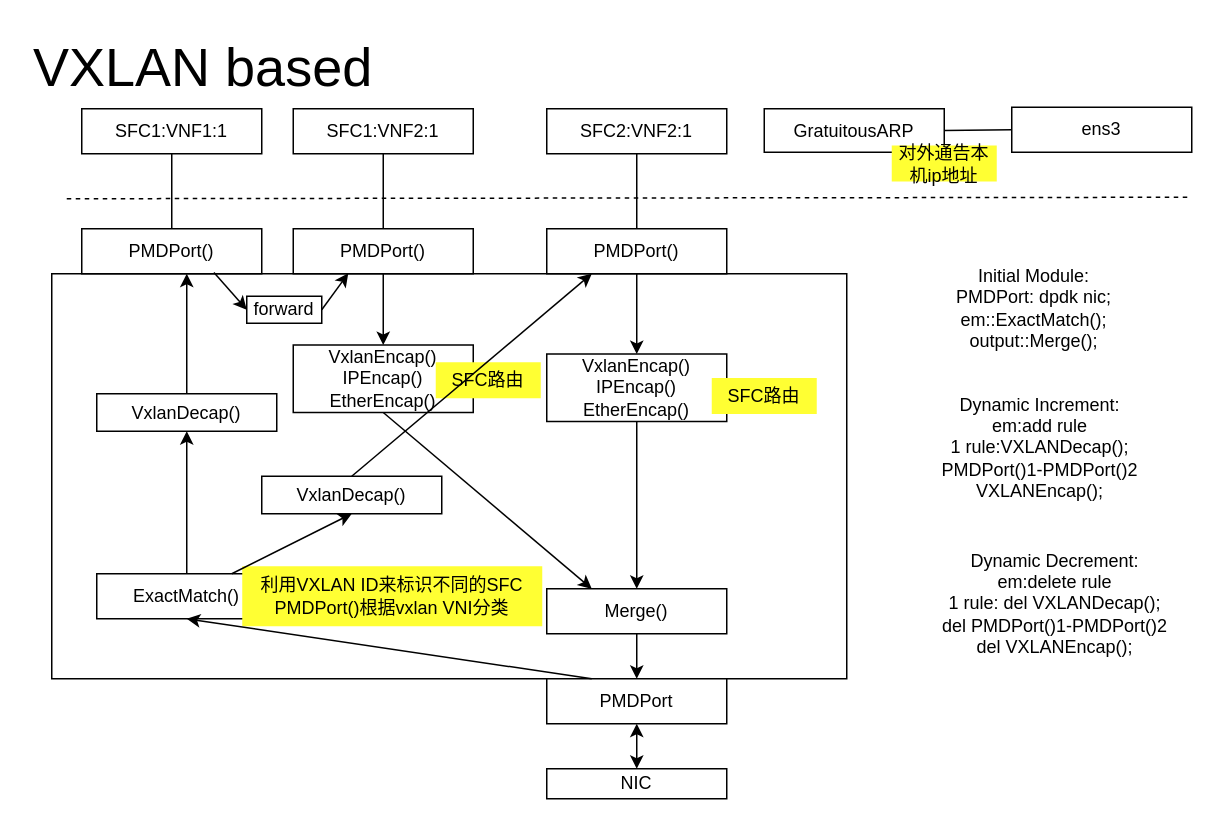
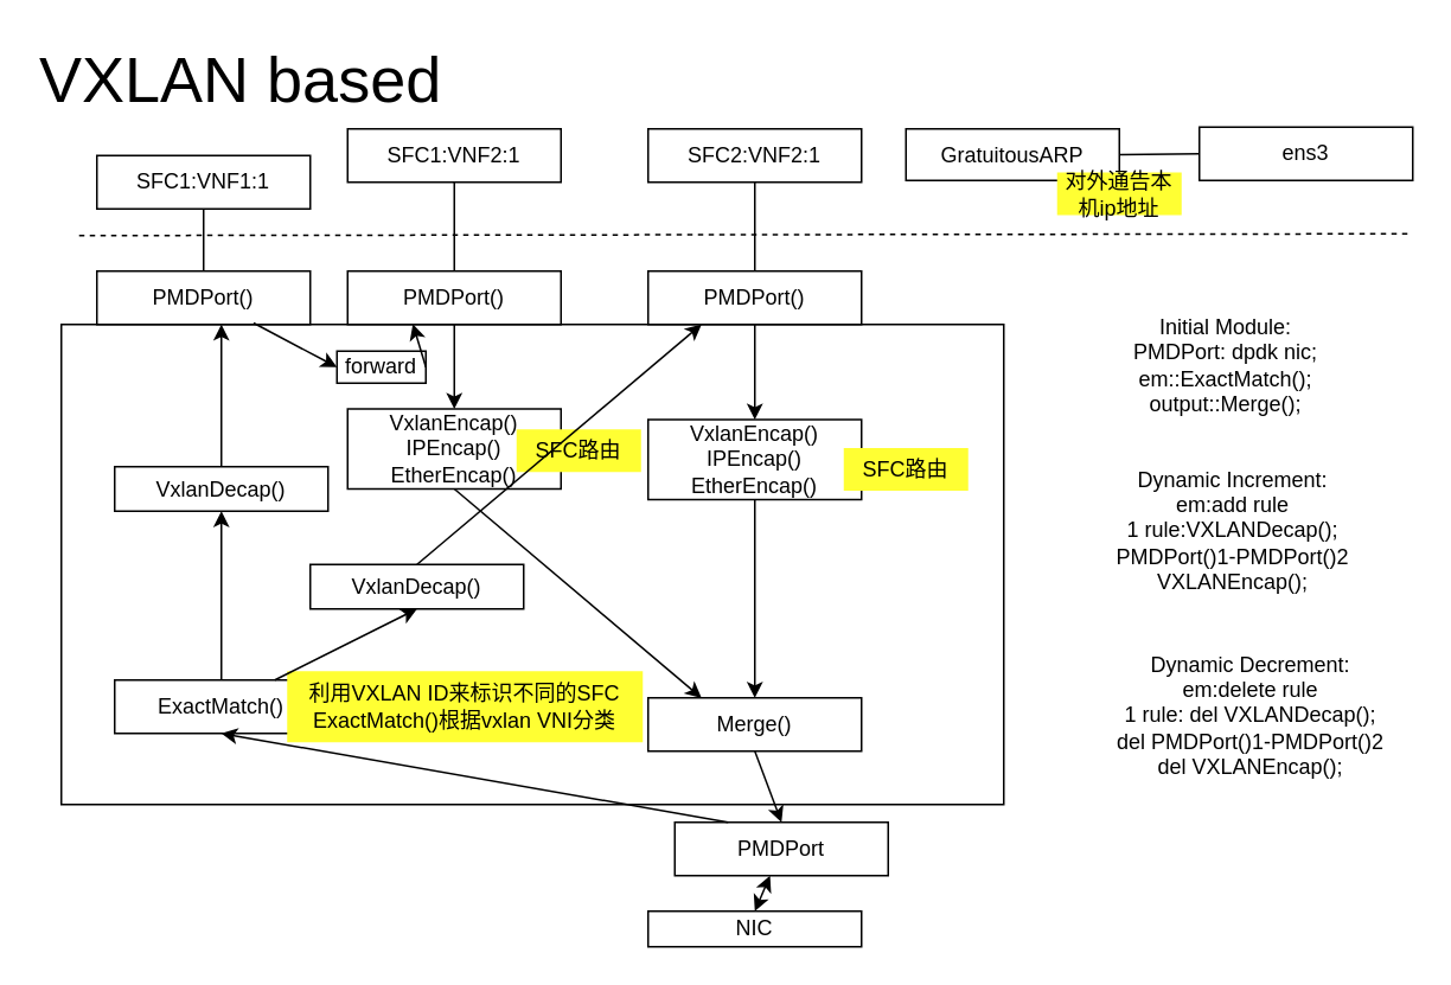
- <mxCell id="10" value="SFC1:VNF1:1" style="rounded=0;whiteSpace=wrap;html=1;" parent="1" vertex="1"><mxGeometry x="54" y="72" width="120" height="30" as="geometry" /></mxCell>
+ <mxCell id="10" value="SFC1:VNF1:1" style="rounded=0;whiteSpace=wrap;html=1;" parent="1" vertex="1"><mxGeometry x="54" y="87" width="120" height="30" as="geometry" /></mxCell>
- <mxCell id="44" value="forward" style="rounded=0;whiteSpace=wrap;html=1;" parent="1" vertex="1"><mxGeometry x="164" y="197" width="50" height="18" as="geometry" /></mxCell>
+ <mxCell id="44" value="forward" style="rounded=0;whiteSpace=wrap;html=1;" parent="1" vertex="1"><mxGeometry x="189" y="197" width="50" height="18" as="geometry" /></mxCell>
- <mxCell id="17" value="利用VXLAN ID来标识不同的SFC&lt;br&gt;PMDPort()根据vxlan VNI分类" style="text;html=1;strokeColor=none;fillColor=#FFFF33;align=center;verticalAlign=middle;whiteSpace=wrap;rounded=0;" parent="1" vertex="1"><mxGeometry x="161" y="377" width="200" height="40" as="geometry" /></mxCell>
+ <mxCell id="17" value="利用VXLAN ID来标识不同的SFC&lt;br&gt;ExactMatch()根据vxlan VNI分类" style="text;html=1;strokeColor=none;fillColor=#FFFF33;align=center;verticalAlign=middle;whiteSpace=wrap;rounded=0;" parent="1" vertex="1"><mxGeometry x="161" y="377" width="200" height="40" as="geometry" /></mxCell>
- <mxCell id="3" value="PMDPort" style="rounded=0;whiteSpace=wrap;html=1;" parent="1" vertex="1"><mxGeometry x="364" y="452" width="120" height="30" as="geometry" /></mxCell>
+ <mxCell id="3" value="PMDPort" style="rounded=0;whiteSpace=wrap;html=1;" parent="1" vertex="1"><mxGeometry x="379" y="462" width="120" height="30" as="geometry" /></mxCell>
